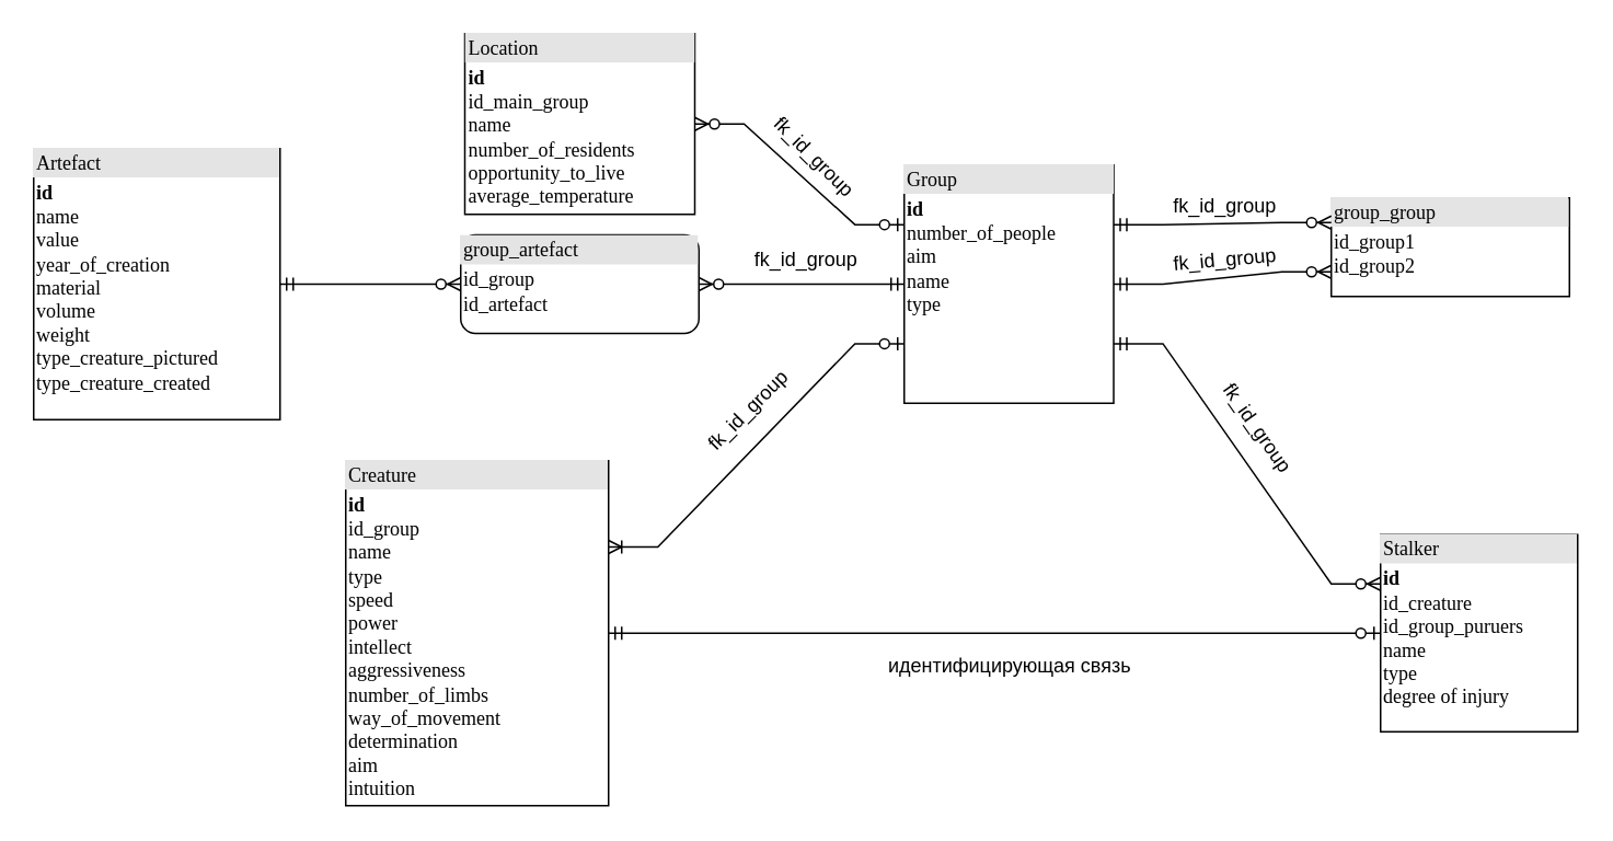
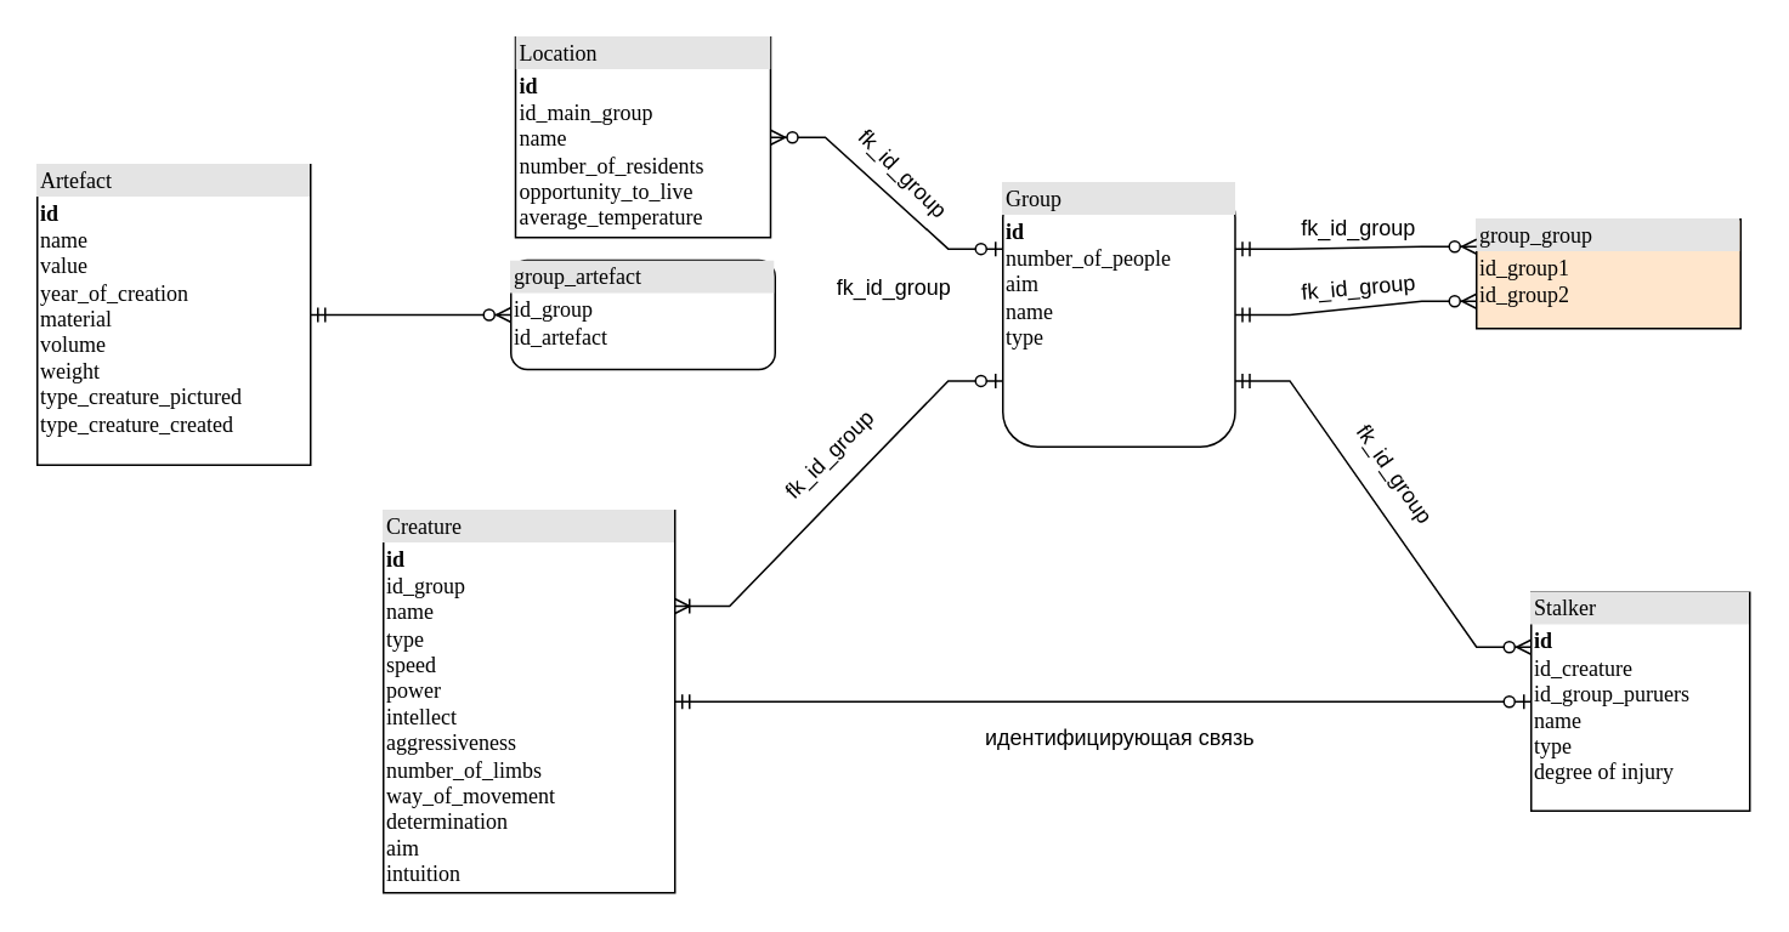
- <mxCell id="13" value="&lt;div style=&quot;box-sizing: border-box ; width: 100% ; background: #e4e4e4 ; padding: 2px&quot;&gt;group_group&lt;/div&gt;&lt;table style=&quot;width: 100% ; font-size: 1em&quot; cellpadding=&quot;2&quot; cellspacing=&quot;0&quot;&gt;&lt;tbody&gt;&lt;tr&gt;&lt;td&gt;id_group1&lt;br&gt;id_group2&lt;br&gt;&lt;br&gt;&lt;br&gt;&lt;br&gt;&lt;br&gt;&lt;/td&gt;&lt;td&gt;&lt;br&gt;&lt;/td&gt;&lt;/tr&gt;&lt;tr&gt;&lt;td&gt;&lt;/td&gt;&lt;td&gt;&lt;br&gt;&lt;/td&gt;&lt;/tr&gt;&lt;/tbody&gt;&lt;/table&gt;" style="verticalAlign=top;align=left;overflow=fill;html=1;rounded=0;shadow=0;comic=0;labelBackgroundColor=none;strokeWidth=1;fontFamily=Verdana;fontSize=12" vertex="1" parent="1"><mxGeometry x="810" y="120" width="145" height="60" as="geometry" /></mxCell>
+ <mxCell id="13" value="&lt;div style=&quot;box-sizing: border-box ; width: 100% ; background: #e4e4e4 ; padding: 2px&quot;&gt;group_group&lt;/div&gt;&lt;table style=&quot;width: 100% ; font-size: 1em&quot; cellpadding=&quot;2&quot; cellspacing=&quot;0&quot;&gt;&lt;tbody&gt;&lt;tr&gt;&lt;td&gt;id_group1&lt;br&gt;id_group2&lt;br&gt;&lt;br&gt;&lt;br&gt;&lt;br&gt;&lt;br&gt;&lt;/td&gt;&lt;td&gt;&lt;br&gt;&lt;/td&gt;&lt;/tr&gt;&lt;tr&gt;&lt;td&gt;&lt;/td&gt;&lt;td&gt;&lt;br&gt;&lt;/td&gt;&lt;/tr&gt;&lt;/tbody&gt;&lt;/table&gt;" style="verticalAlign=top;align=left;overflow=fill;html=1;rounded=0;shadow=0;comic=0;labelBackgroundColor=none;strokeWidth=1;fontFamily=Verdana;fontSize=12;fillColor=#ffe6cc;" vertex="1" parent="1"><mxGeometry x="810" y="120" width="145" height="60" as="geometry" /></mxCell>
- <mxCell id="12" value="" style="edgeStyle=entityRelationEdgeStyle;fontSize=12;html=1;endArrow=ERzeroToMany;startArrow=ERmandOne;rounded=0;exitX=0;exitY=0.5;exitDx=0;exitDy=0;entryX=1;entryY=0.5;entryDx=0;entryDy=0;" edge="1" parent="1" source="2" target="10"><mxGeometry width="100" height="100" relative="1" as="geometry"><mxPoint x="625" y="90" as="sourcePoint" /><mxPoint x="470" y="173" as="targetPoint" /></mxGeometry></mxCell>
- <mxCell id="2" value="&lt;div style=&quot;box-sizing: border-box ; width: 100% ; background: #e4e4e4 ; padding: 2px&quot;&gt;Group&lt;/div&gt;&lt;table style=&quot;width: 100% ; font-size: 1em&quot; cellpadding=&quot;2&quot; cellspacing=&quot;0&quot;&gt;&lt;tbody&gt;&lt;tr&gt;&lt;td&gt;&lt;b&gt;id&lt;/b&gt;&lt;br&gt;number_of_people&lt;br&gt;aim&lt;br&gt;name&lt;br&gt;type&lt;br&gt;&lt;br&gt;&lt;br&gt;&lt;br&gt;&lt;/td&gt;&lt;td&gt;&lt;br&gt;&lt;/td&gt;&lt;/tr&gt;&lt;tr&gt;&lt;td&gt;&lt;/td&gt;&lt;td&gt;&lt;br&gt;&lt;/td&gt;&lt;/tr&gt;&lt;/tbody&gt;&lt;/table&gt;" style="verticalAlign=top;align=left;overflow=fill;html=1;rounded=0;shadow=0;comic=0;labelBackgroundColor=none;strokeWidth=1;fontFamily=Verdana;fontSize=12" parent="1" vertex="1"><mxGeometry x="550" y="100" width="127.5" height="145" as="geometry" /></mxCell>
+ <mxCell id="2" value="&lt;div style=&quot;box-sizing: border-box ; width: 100% ; background: #e4e4e4 ; padding: 2px&quot;&gt;Group&lt;/div&gt;&lt;table style=&quot;width: 100% ; font-size: 1em&quot; cellpadding=&quot;2&quot; cellspacing=&quot;0&quot;&gt;&lt;tbody&gt;&lt;tr&gt;&lt;td&gt;&lt;b&gt;id&lt;/b&gt;&lt;br&gt;number_of_people&lt;br&gt;aim&lt;br&gt;name&lt;br&gt;type&lt;br&gt;&lt;br&gt;&lt;br&gt;&lt;br&gt;&lt;/td&gt;&lt;td&gt;&lt;br&gt;&lt;/td&gt;&lt;/tr&gt;&lt;tr&gt;&lt;td&gt;&lt;/td&gt;&lt;td&gt;&lt;br&gt;&lt;/td&gt;&lt;/tr&gt;&lt;/tbody&gt;&lt;/table&gt;" style="verticalAlign=top;align=left;overflow=fill;html=1;shadow=0;comic=0;labelBackgroundColor=none;strokeWidth=1;fontFamily=Verdana;fontSize=12;rounded=1;" parent="1" vertex="1"><mxGeometry x="550" y="100" width="127.5" height="145" as="geometry" /></mxCell>
